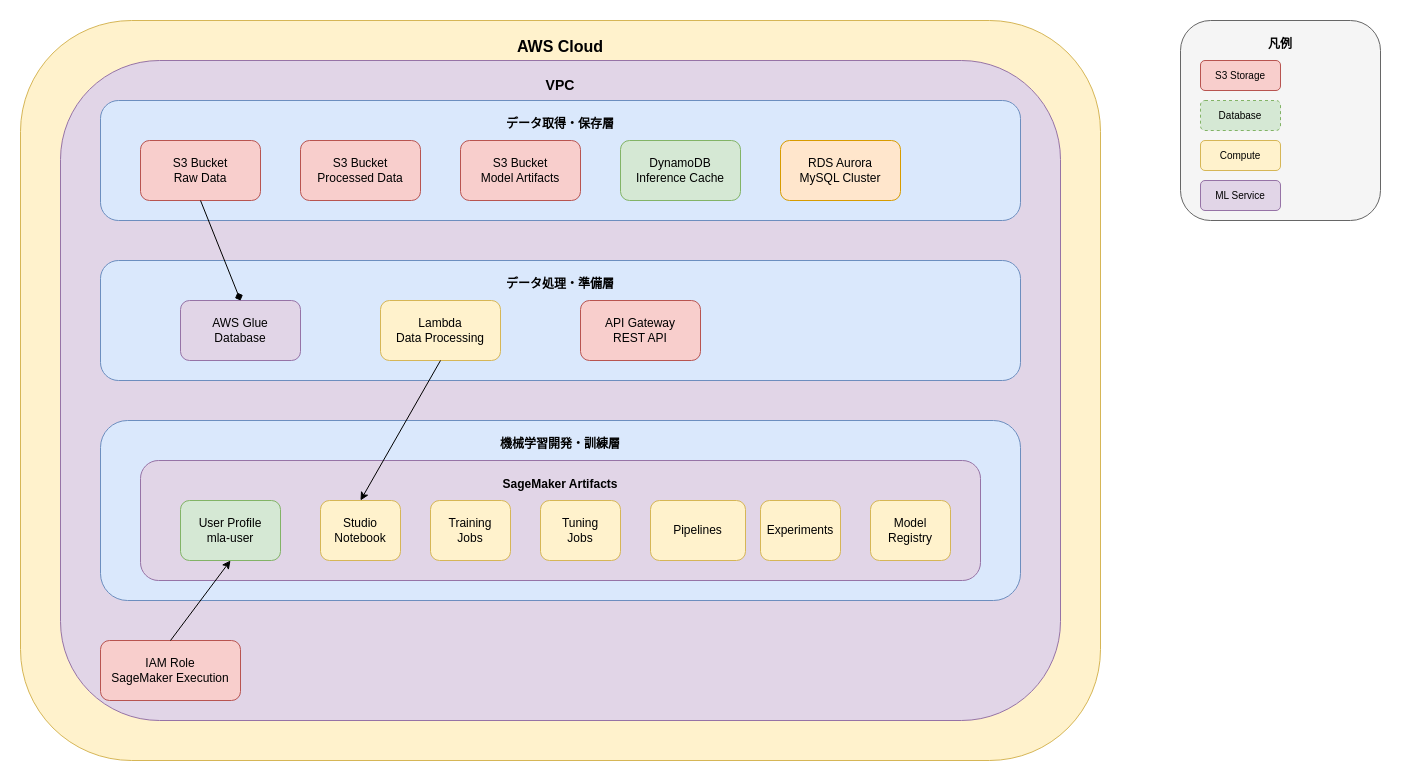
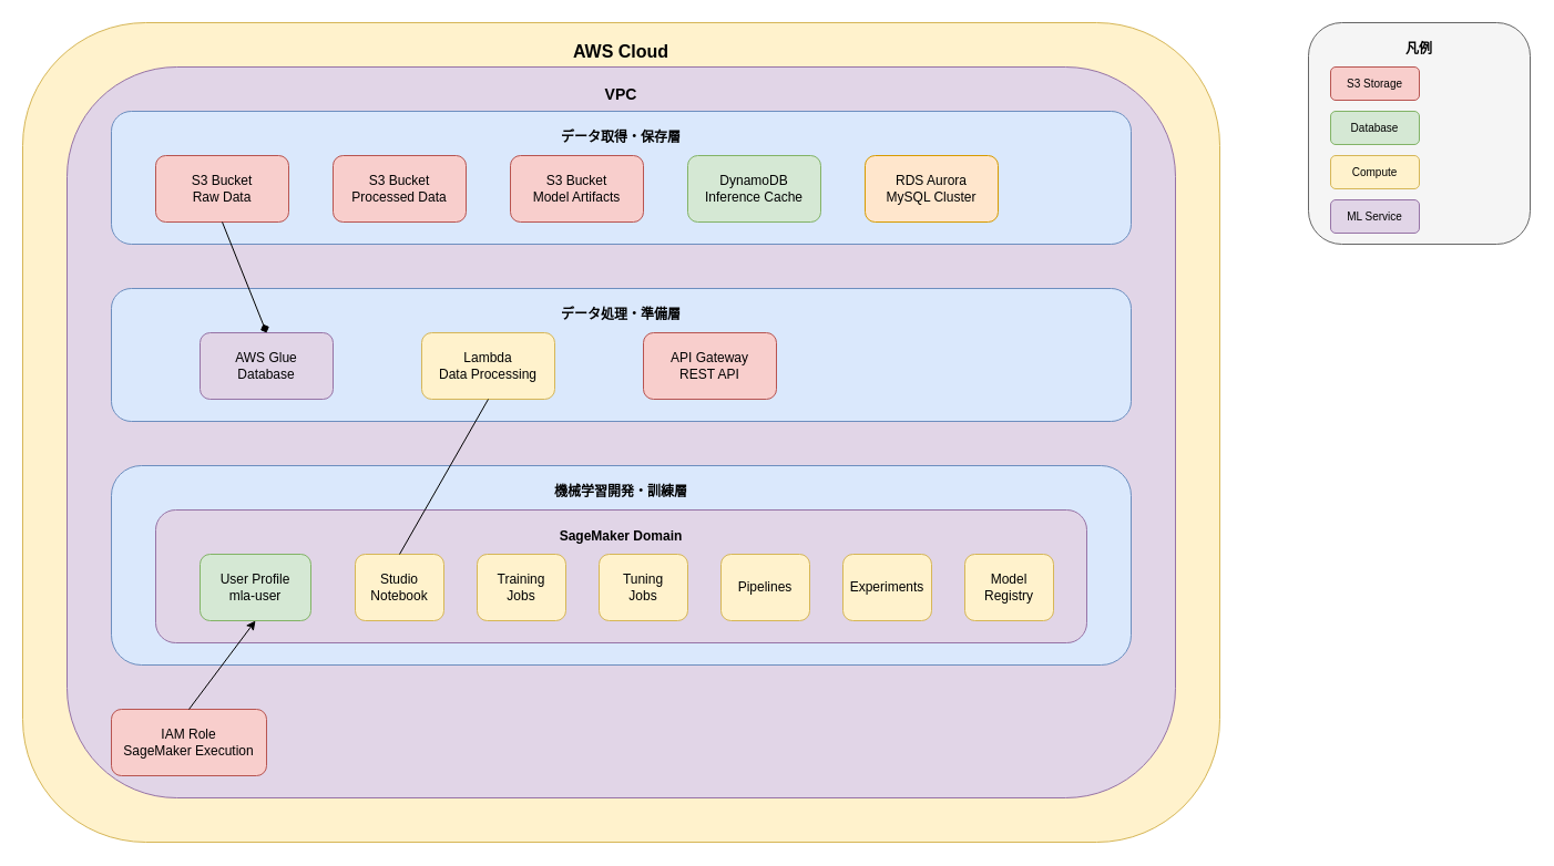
- <mxCell id="29" value="Database" style="rounded=1;whiteSpace=wrap;html=1;fillColor=#d5e8d4;strokeColor=#82b366;fontSize=10;dashed=1;" vertex="1" parent="1"><mxGeometry x="1200" y="100" width="80" height="30" as="geometry" /></mxCell>
+ <mxCell id="29" value="Database" style="rounded=1;whiteSpace=wrap;html=1;fillColor=#d5e8d4;strokeColor=#82b366;fontSize=10;" vertex="1" parent="1"><mxGeometry x="1200" y="100" width="80" height="30" as="geometry" /></mxCell>
- <mxCell id="15" value="SageMaker Artifacts" style="rounded=1;whiteSpace=wrap;html=1;fillColor=#e1d5e7;strokeColor=#9673a6;fontSize=12;fontStyle=1;verticalAlign=top;spacingTop=10;" vertex="1" parent="1"><mxGeometry x="140" y="460" width="840" height="120" as="geometry" /></mxCell>
+ <mxCell id="15" value="SageMaker Domain" style="rounded=1;whiteSpace=wrap;html=1;fillColor=#e1d5e7;strokeColor=#9673a6;fontSize=12;fontStyle=1;verticalAlign=top;spacingTop=10;" vertex="1" parent="1"><mxGeometry x="140" y="460" width="840" height="120" as="geometry" /></mxCell>
- <mxCell id="25" value="" style="endArrow=classic;html=1;rounded=0;exitX=0.5;exitY=1;exitDx=0;exitDy=0;entryX=0.5;entryY=0;entryDx=0;entryDy=0;" edge="1" parent="1" source="12" target="17"><mxGeometry width="50" height="50" relative="1" as="geometry"><mxPoint x="440" y="380" as="sourcePoint" /><mxPoint x="360" y="480" as="targetPoint" /></mxGeometry></mxCell>
+ <mxCell id="25" value="" style="endArrow=none;html=1;rounded=0;exitX=0.5;exitY=1;exitDx=0;exitDy=0;entryX=0.5;entryY=0;entryDx=0;entryDy=0;" edge="1" parent="1" source="12" target="17"><mxGeometry width="50" height="50" relative="1" as="geometry"><mxPoint x="440" y="380" as="sourcePoint" /><mxPoint x="360" y="480" as="targetPoint" /></mxGeometry></mxCell>
- <mxCell id="20" value="Pipelines" style="rounded=1;whiteSpace=wrap;html=1;fillColor=#fff2cc;strokeColor=#d6b656;" vertex="1" parent="1"><mxGeometry x="650" y="500" width="95" height="60" as="geometry" /></mxCell>
+ <mxCell id="20" value="Pipelines" style="rounded=1;whiteSpace=wrap;html=1;fillColor=#fff2cc;strokeColor=#d6b656;" vertex="1" parent="1"><mxGeometry x="650" y="500" width="80" height="60" as="geometry" /></mxCell>
